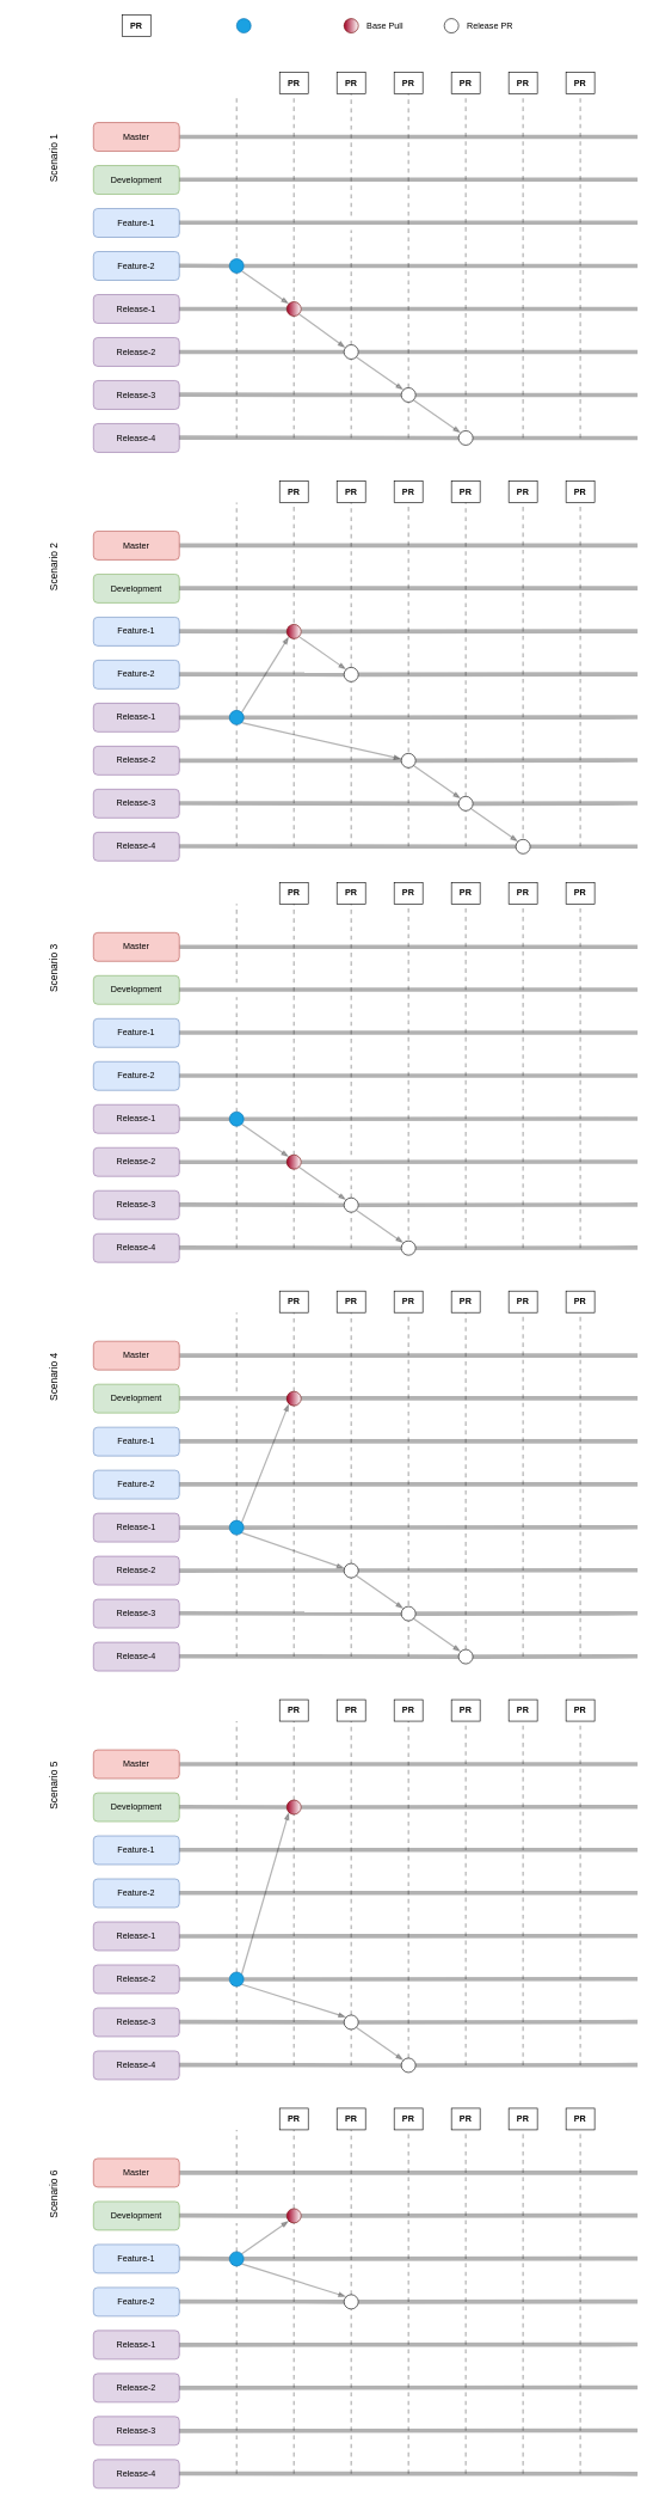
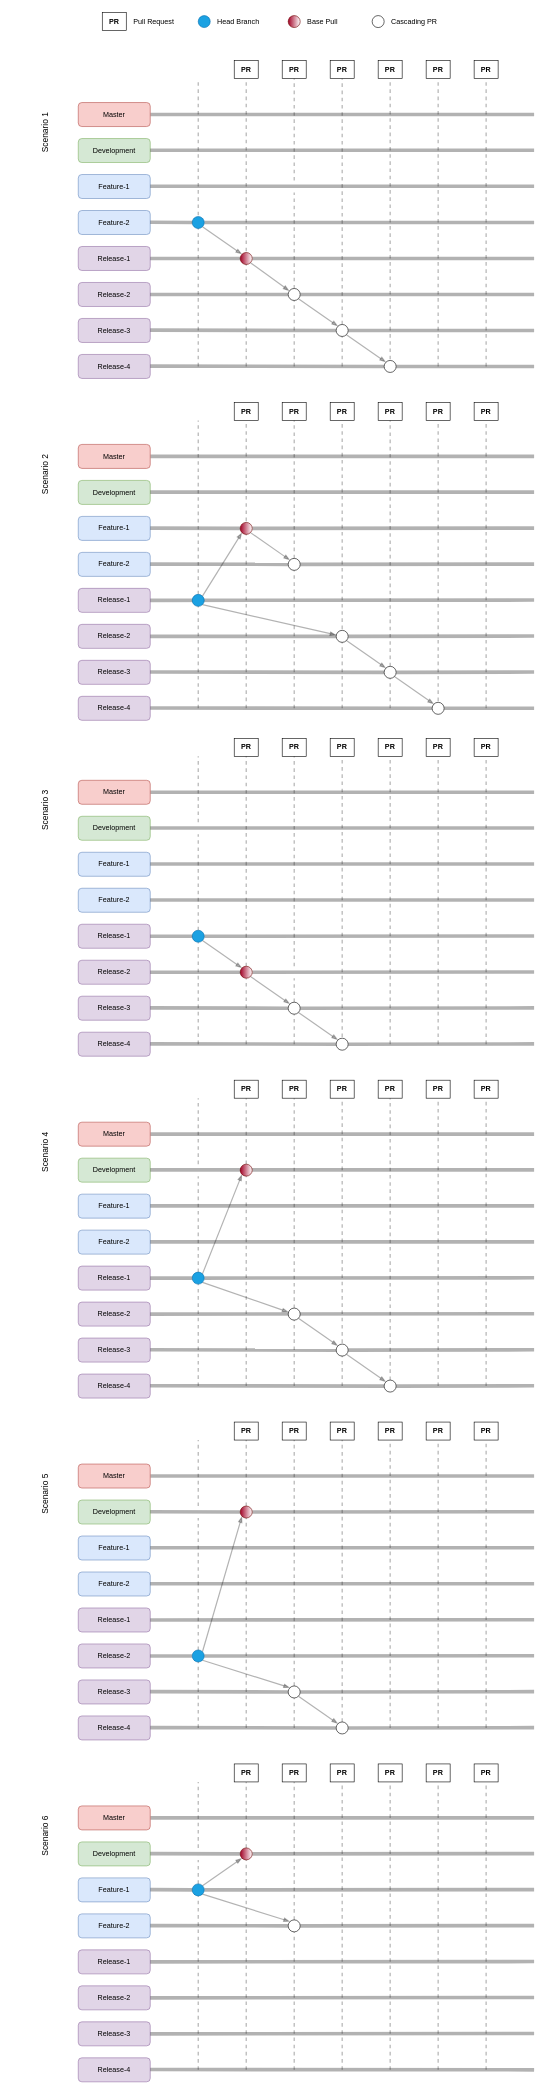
+ <mxCell id="272" value="Pull Request" style="text;html=1;strokeColor=none;fillColor=none;align=left;verticalAlign=middle;whiteSpace=wrap;rounded=0;" vertex="1" parent="1"><mxGeometry x="220" y="25" width="100" height="20" as="geometry" /></mxCell>
+ <mxCell id="113" value="Head Branch" style="text;html=1;strokeColor=none;fillColor=none;align=left;verticalAlign=middle;whiteSpace=wrap;rounded=0;" vertex="1" parent="1"><mxGeometry x="360" y="25" width="100" height="20" as="geometry" /></mxCell>
- <mxCell id="117" value="Release PR" style="text;html=1;strokeColor=none;fillColor=none;align=left;verticalAlign=middle;whiteSpace=wrap;rounded=0;" vertex="1" parent="1"><mxGeometry x="650" y="25" width="100" height="20" as="geometry" /></mxCell>
+ <mxCell id="117" value="Cascading PR" style="text;html=1;strokeColor=none;fillColor=none;align=left;verticalAlign=middle;whiteSpace=wrap;rounded=0;" vertex="1" parent="1"><mxGeometry x="650" y="25" width="100" height="20" as="geometry" /></mxCell>
